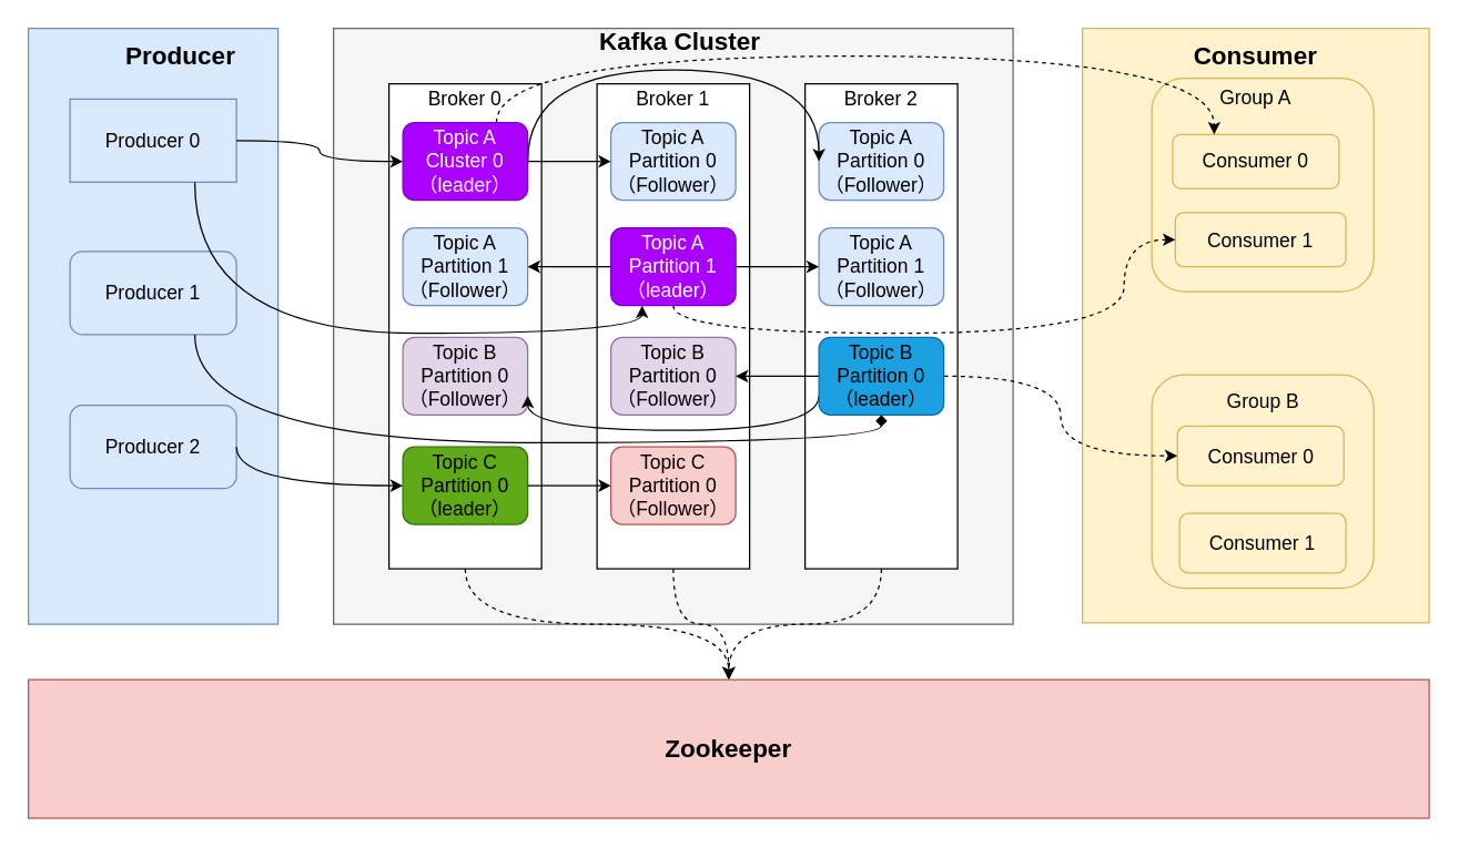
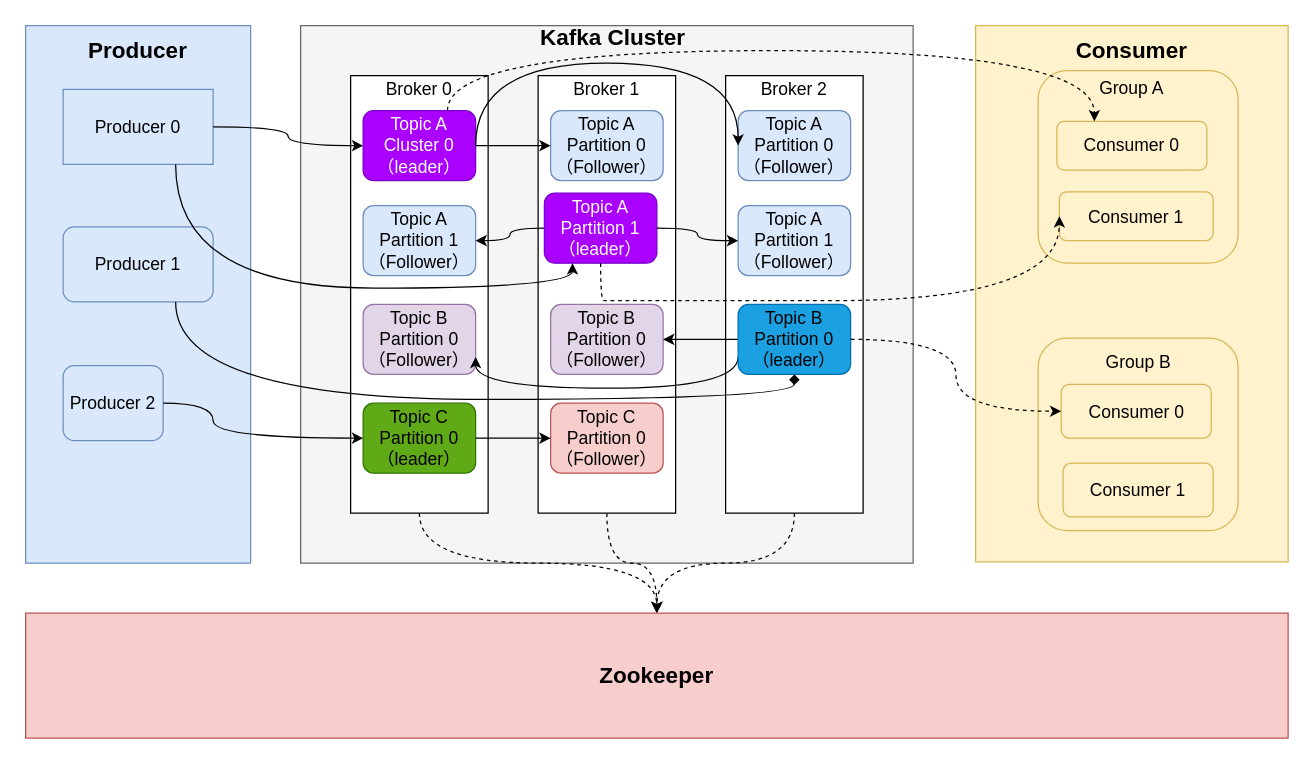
- <mxCell id="46" value="Producer" style="text;html=1;strokeColor=none;fillColor=none;align=center;verticalAlign=middle;whiteSpace=wrap;rounded=0;fontSize=18;fontColor=#000000;fontStyle=1" vertex="1" parent="1"><mxGeometry x="110" y="30" width="40" height="20" as="geometry" /></mxCell>
+ <mxCell id="46" value="Producer" style="text;html=1;strokeColor=none;fillColor=none;align=center;verticalAlign=middle;whiteSpace=wrap;rounded=0;fontSize=18;fontColor=#000000;fontStyle=1" vertex="1" parent="1"><mxGeometry x="90" y="30" width="40" height="20" as="geometry" /></mxCell>
- <mxCell id="23" value="&lt;span style=&quot;white-space: normal;&quot;&gt;Topic A&lt;/span&gt;&lt;br style=&quot;white-space: normal;&quot;&gt;&lt;span style=&quot;white-space: normal;&quot;&gt;Partition 1&lt;/span&gt;&lt;br style=&quot;white-space: normal;&quot;&gt;&lt;span style=&quot;white-space: normal;&quot;&gt;（leader）&lt;/span&gt;" style="rounded=1;whiteSpace=wrap;html=1;strokeWidth=1;fontSize=14;fillColor=#aa00ff;strokeColor=#7700CC;fontColor=#FFFFFF;" vertex="1" parent="1"><mxGeometry x="440" y="164" width="90" height="56" as="geometry" /></mxCell>
+ <mxCell id="23" value="&lt;span style=&quot;white-space: normal;&quot;&gt;Topic A&lt;/span&gt;&lt;br style=&quot;white-space: normal;&quot;&gt;&lt;span style=&quot;white-space: normal;&quot;&gt;Partition 1&lt;/span&gt;&lt;br style=&quot;white-space: normal;&quot;&gt;&lt;span style=&quot;white-space: normal;&quot;&gt;（leader）&lt;/span&gt;" style="rounded=1;whiteSpace=wrap;html=1;strokeWidth=1;fontSize=14;fillColor=#aa00ff;strokeColor=#7700CC;fontColor=#FFFFFF;" vertex="1" parent="1"><mxGeometry x="435" y="154" width="90" height="56" as="geometry" /></mxCell>
- <mxCell id="7" value="Producer 2" style="rounded=1;whiteSpace=wrap;html=1;fillColor=#dae8fc;strokeColor=#6c8ebf;fontSize=14;" vertex="1" parent="1"><mxGeometry x="50" y="292" width="120" height="60" as="geometry" /></mxCell>
+ <mxCell id="7" value="Producer 2" style="rounded=1;whiteSpace=wrap;html=1;fillColor=#dae8fc;strokeColor=#6c8ebf;fontSize=14;" vertex="1" parent="1"><mxGeometry x="50" y="292" width="80" height="60" as="geometry" /></mxCell>
